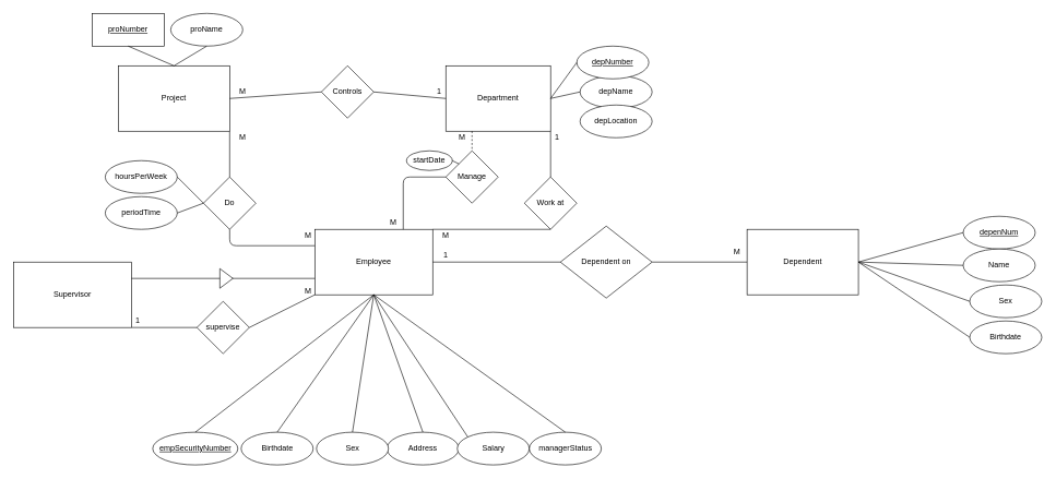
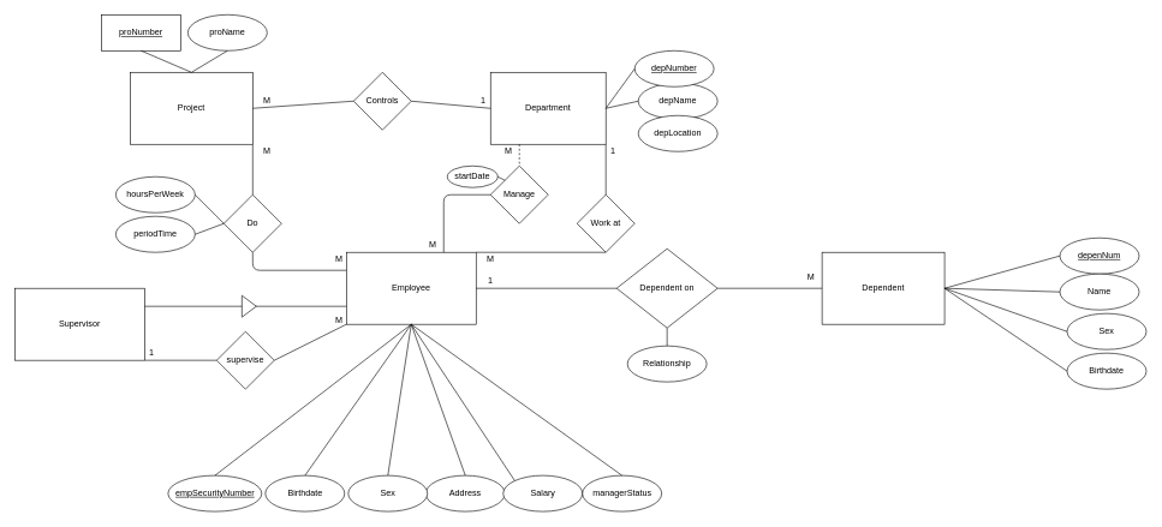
+ <mxCell id="26" value="" style="endArrow=none;html=1;exitX=0.5;exitY=0;exitDx=0;exitDy=0;entryX=0.5;entryY=1;entryDx=0;entryDy=0;" parent="1" source="21" target="30" edge="1"><mxGeometry width="50" height="50" relative="1" as="geometry"><mxPoint x="1103.891" y="507.322" as="sourcePoint" /><mxPoint x="1140" y="470" as="targetPoint" /></mxGeometry></mxCell>
+ <mxCell id="21" value="Relationship" style="ellipse;whiteSpace=wrap;html=1;" parent="1" vertex="1"><mxGeometry x="870" y="480" width="110" height="50" as="geometry" /></mxCell>
